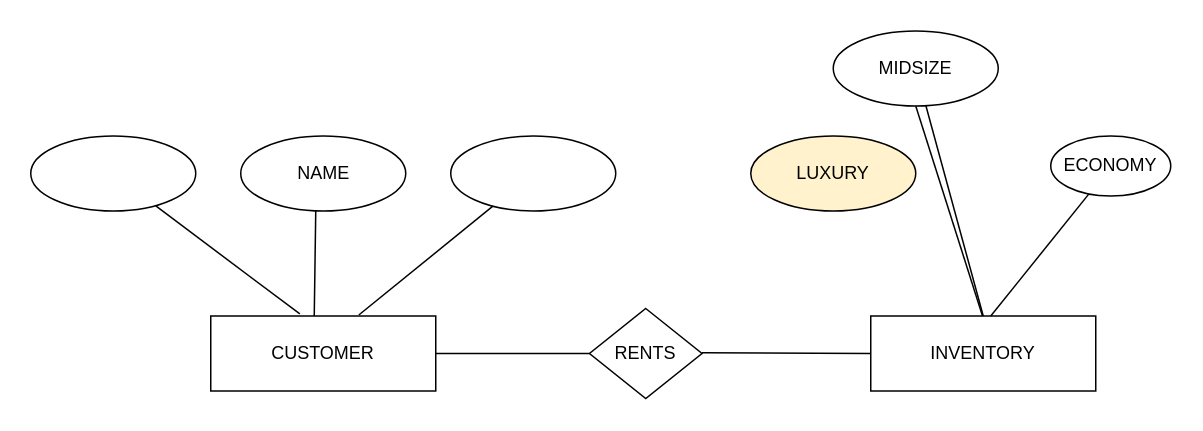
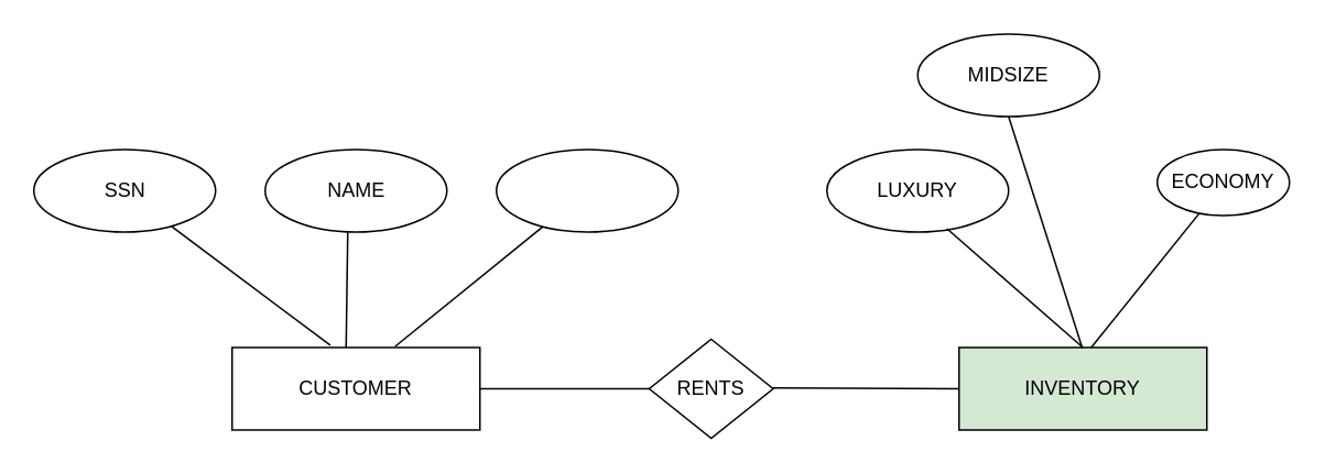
+ <mxCell id="9" value="SSN" style="text;html=1;strokeColor=none;fillColor=none;align=center;verticalAlign=middle;whiteSpace=wrap;rounded=0;" vertex="1" parent="1"><mxGeometry x="37.5" y="100" width="75" height="30" as="geometry" /></mxCell>
- <mxCell id="13" value="LUXURY" style="ellipse;whiteSpace=wrap;html=1;fillColor=#fff2cc;" vertex="1" parent="1"><mxGeometry x="500" y="90" width="110" height="50" as="geometry" /></mxCell>
+ <mxCell id="13" value="LUXURY" style="ellipse;whiteSpace=wrap;html=1;" vertex="1" parent="1"><mxGeometry x="500" y="90" width="110" height="50" as="geometry" /></mxCell>
- <mxCell id="16" value="" style="endArrow=none;html=1;rounded=0;exitX=0.5;exitY=0;exitDx=0;exitDy=0;" edge="1" parent="1" source="3" target="17"><mxGeometry width="50" height="50" relative="1" as="geometry"><mxPoint x="620" y="210" as="sourcePoint" /><mxPoint x="709.393" y="137.454" as="targetPoint" /></mxGeometry></mxCell>
+ <mxCell id="16" value="" style="endArrow=none;html=1;rounded=0;exitX=0.5;exitY=0;exitDx=0;exitDy=0;entryX=0.661;entryY=0.96;entryDx=0;entryDy=0;entryPerimeter=0;" edge="1" parent="1" source="3" target="13"><mxGeometry width="50" height="50" relative="1" as="geometry"><mxPoint x="620" y="210" as="sourcePoint" /><mxPoint x="709.393" y="137.454" as="targetPoint" /></mxGeometry></mxCell>
- <mxCell id="3" value="INVENTORY" style="rounded=0;whiteSpace=wrap;html=1;" vertex="1" parent="1"><mxGeometry x="580" y="210" width="150" height="50" as="geometry" /></mxCell>
+ <mxCell id="3" value="INVENTORY" style="rounded=0;whiteSpace=wrap;html=1;fillColor=#d5e8d4;" vertex="1" parent="1"><mxGeometry x="580" y="210" width="150" height="50" as="geometry" /></mxCell>
